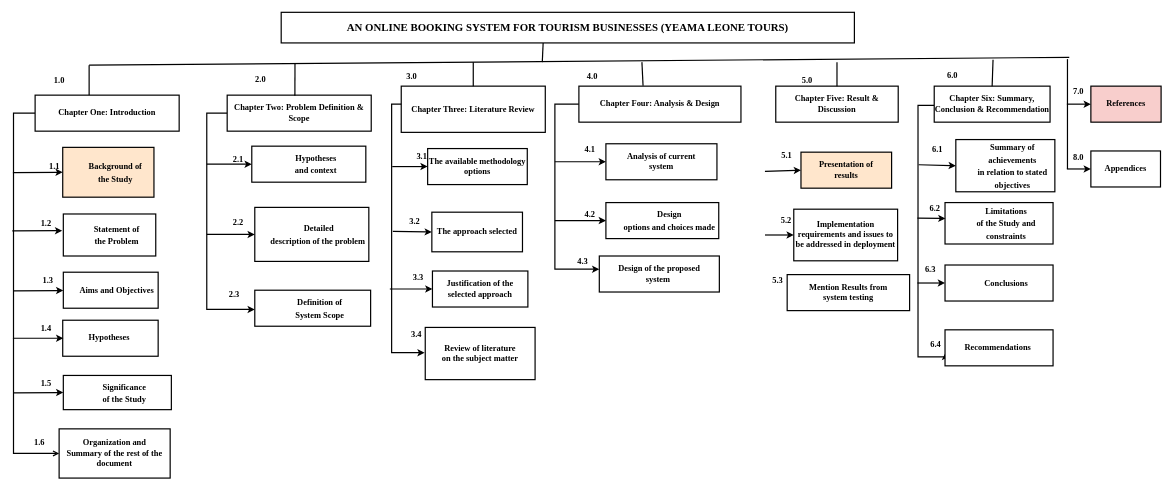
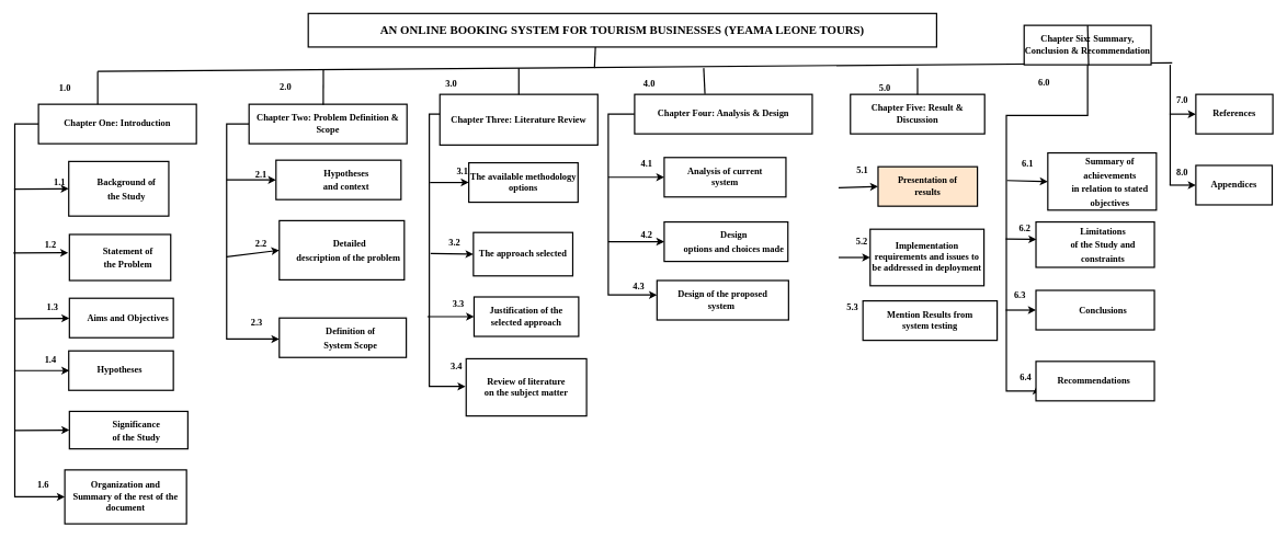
- <mxCell id="12" value="&lt;h3 style=&quot;font-size: 14px;&quot;&gt;&lt;font style=&quot;font-size: 14px;&quot;&gt;Chapter Six: Summary, Conclusion &amp;amp; Recommendation&lt;/font&gt;&lt;/h3&gt;" style="rounded=0;whiteSpace=wrap;html=1;fontStyle=1;strokeWidth=2;fontFamily=Times New Roman;fontSize=14;labelBorderColor=none;labelBackgroundColor=none;strokeColor=#000000;fontColor=#000000;" parent="1" vertex="1"><mxGeometry x="1556" y="143" width="193" height="60" as="geometry" /></mxCell>
+ <mxCell id="12" value="&lt;h3 style=&quot;font-size: 14px;&quot;&gt;&lt;font style=&quot;font-size: 14px;&quot;&gt;Chapter Six: Summary, Conclusion &amp;amp; Recommendation&lt;/font&gt;&lt;/h3&gt;" style="rounded=0;whiteSpace=wrap;html=1;fontStyle=1;strokeWidth=2;fontFamily=Times New Roman;fontSize=14;labelBorderColor=none;labelBackgroundColor=none;strokeColor=#000000;fontColor=#000000;" parent="1" vertex="1"><mxGeometry x="1556" y="38" width="193" height="60" as="geometry" /></mxCell>
- <mxCell id="91" value="&lt;h3 style=&quot;font-size: 14px;&quot;&gt;&lt;font style=&quot;font-size: 14px;&quot;&gt;References&lt;/font&gt;&lt;/h3&gt;" style="rounded=0;whiteSpace=wrap;html=1;fontStyle=1;strokeWidth=2;fontFamily=Times New Roman;fontSize=14;labelBorderColor=none;labelBackgroundColor=none;strokeColor=#000000;fontColor=#000000;fillColor=#f8cecc;" parent="1" vertex="1"><mxGeometry x="1817" y="143" width="117" height="60" as="geometry" /></mxCell>
+ <mxCell id="91" value="&lt;h3 style=&quot;font-size: 14px;&quot;&gt;&lt;font style=&quot;font-size: 14px;&quot;&gt;References&lt;/font&gt;&lt;/h3&gt;" style="rounded=0;whiteSpace=wrap;html=1;fontStyle=1;strokeWidth=2;fontFamily=Times New Roman;fontSize=14;labelBorderColor=none;labelBackgroundColor=none;strokeColor=#000000;fontColor=#000000;" parent="1" vertex="1"><mxGeometry x="1817" y="143" width="117" height="60" as="geometry" /></mxCell>
- <mxCell id="4" value="&lt;p class=&quot;MsoNormal&quot; style=&quot;margin-left: 0.25in; line-height: 150%; font-size: 14px;&quot;&gt;&lt;span lang=&quot;EN-GB&quot; style=&quot;line-height: 150%; font-size: 14px;&quot;&gt;&lt;font style=&quot;font-size: 14px;&quot;&gt;&lt;span style=&quot;font-size: 14px;&quot;&gt;Background of&lt;br style=&quot;font-size: 14px;&quot;&gt;the Study&lt;/span&gt;&lt;/font&gt;&lt;/span&gt;&lt;/p&gt;" style="rounded=0;whiteSpace=wrap;html=1;fontStyle=1;strokeWidth=2;fontFamily=Times New Roman;fontSize=14;labelBorderColor=none;labelBackgroundColor=none;strokeColor=#000000;fontColor=#000000;fillColor=#ffe6cc;" parent="1" vertex="1"><mxGeometry x="104" y="245" width="152" height="83" as="geometry" /></mxCell>
+ <mxCell id="4" value="&lt;p class=&quot;MsoNormal&quot; style=&quot;margin-left: 0.25in; line-height: 150%; font-size: 14px;&quot;&gt;&lt;span lang=&quot;EN-GB&quot; style=&quot;line-height: 150%; font-size: 14px;&quot;&gt;&lt;font style=&quot;font-size: 14px;&quot;&gt;&lt;span style=&quot;font-size: 14px;&quot;&gt;Background of&lt;br style=&quot;font-size: 14px;&quot;&gt;the Study&lt;/span&gt;&lt;/font&gt;&lt;/span&gt;&lt;/p&gt;" style="rounded=0;whiteSpace=wrap;html=1;fontStyle=1;strokeWidth=2;fontFamily=Times New Roman;fontSize=14;labelBorderColor=none;labelBackgroundColor=none;strokeColor=#000000;fontColor=#000000;" parent="1" vertex="1"><mxGeometry x="104" y="245" width="152" height="83" as="geometry" /></mxCell>
- <mxCell id="32" value="&lt;p class=&quot;MsoNormal&quot; style=&quot;margin-left: 0.25in; line-height: 150%; font-size: 14px;&quot;&gt;&lt;span lang=&quot;EN-GB&quot; style=&quot;font-size: 14px; line-height: 150%;&quot;&gt;Detailed&lt;br style=&quot;font-size: 14px;&quot;&gt;description of the problem&amp;nbsp;&lt;/span&gt;&lt;/p&gt;" style="whiteSpace=wrap;html=1;strokeWidth=2;fontFamily=Times New Roman;fontSize=14;fontStyle=1;labelBorderColor=none;labelBackgroundColor=none;strokeColor=#000000;fontColor=#000000;" parent="1" vertex="1"><mxGeometry x="424" y="345" width="190" height="90" as="geometry" /></mxCell>
+ <mxCell id="32" value="&lt;p class=&quot;MsoNormal&quot; style=&quot;margin-left: 0.25in; line-height: 150%; font-size: 14px;&quot;&gt;&lt;span lang=&quot;EN-GB&quot; style=&quot;font-size: 14px; line-height: 150%;&quot;&gt;Detailed&lt;br style=&quot;font-size: 14px;&quot;&gt;description of the problem&amp;nbsp;&lt;/span&gt;&lt;/p&gt;" style="whiteSpace=wrap;html=1;strokeWidth=2;fontFamily=Times New Roman;fontSize=14;fontStyle=1;labelBorderColor=none;labelBackgroundColor=none;strokeColor=#000000;fontColor=#000000;" parent="1" vertex="1"><mxGeometry x="424" y="335" width="190" height="90" as="geometry" /></mxCell>
- <mxCell id="45" value="1.5" style="text;html=1;align=center;verticalAlign=middle;resizable=0;points=[];autosize=1;fillColor=none;fontStyle=1;fontFamily=Times New Roman;labelBorderColor=none;labelBackgroundColor=none;strokeWidth=2;fontColor=#000000;fontSize=14;" parent="1" vertex="1"><mxGeometry x="58" y="624" width="36" height="29" as="geometry" /></mxCell>
- <mxCell id="34" value="" style="edgeStyle=orthogonalEdgeStyle;rounded=0;orthogonalLoop=1;jettySize=auto;html=1;fontStyle=1;fontFamily=Times New Roman;labelBorderColor=none;labelBackgroundColor=none;strokeColor=#000000;entryX=0;entryY=0.5;entryDx=0;entryDy=0;strokeWidth=2;fontColor=#000000;fontSize=14;endArrow=open;" parent="1" source="35" target="81" edge="1"><mxGeometry relative="1" as="geometry"><Array as="points"><mxPoint x="22" y="188" /><mxPoint x="22" y="755" /></Array><mxPoint x="84" y="754" as="targetPoint" /></mxGeometry></mxCell>
+ <mxCell id="34" value="" style="edgeStyle=orthogonalEdgeStyle;rounded=0;orthogonalLoop=1;jettySize=auto;html=1;fontStyle=1;fontFamily=Times New Roman;labelBorderColor=none;labelBackgroundColor=none;strokeColor=#000000;entryX=0;entryY=0.5;entryDx=0;entryDy=0;strokeWidth=2;fontColor=#000000;fontSize=14;" parent="1" source="35" target="81" edge="1"><mxGeometry relative="1" as="geometry"><Array as="points"><mxPoint x="22" y="188" /><mxPoint x="22" y="755" /></Array><mxPoint x="84" y="754" as="targetPoint" /></mxGeometry></mxCell>
